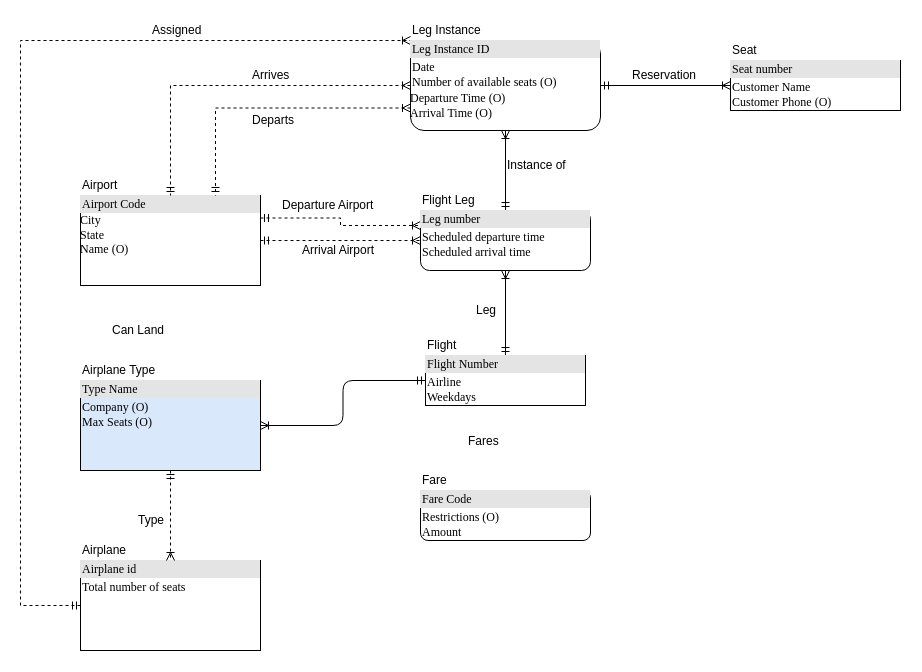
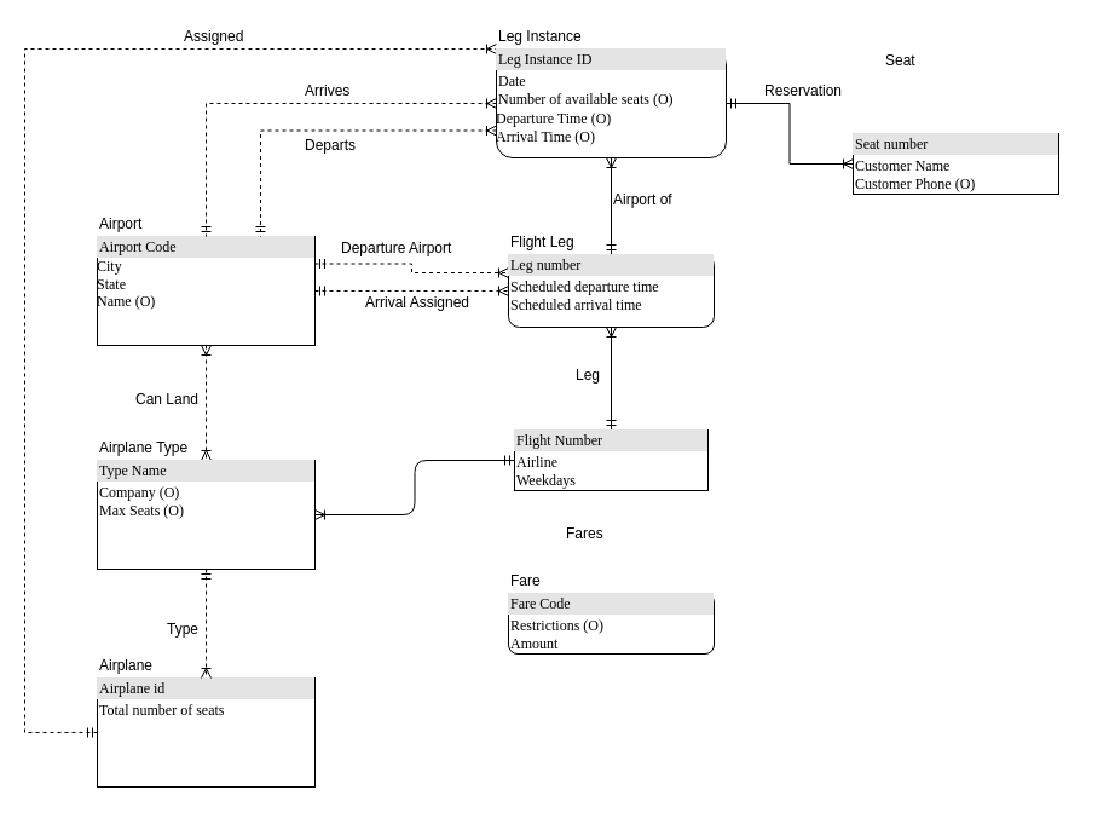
- <mxCell id="15" value="&lt;div style=&quot;box-sizing: border-box ; width: 100% ; background: #e4e4e4 ; padding: 2px&quot;&gt;Seat number&lt;/div&gt;&lt;table style=&quot;width: 100% ; font-size: 1em&quot; cellpadding=&quot;2&quot; cellspacing=&quot;0&quot;&gt;&lt;tbody&gt;&lt;tr&gt;&lt;td&gt;Customer Name&lt;br&gt;Customer Phone (O)&lt;/td&gt;&lt;td&gt;&lt;/td&gt;&lt;/tr&gt;&lt;/tbody&gt;&lt;/table&gt;" style="verticalAlign=top;align=left;overflow=fill;html=1;rounded=0;shadow=0;comic=0;labelBackgroundColor=none;strokeWidth=1;fontFamily=Verdana;fontSize=12" parent="1" vertex="1"><mxGeometry x="730" y="60" width="170" height="50" as="geometry" /></mxCell>
+ <mxCell id="15" value="&lt;div style=&quot;box-sizing: border-box ; width: 100% ; background: #e4e4e4 ; padding: 2px&quot;&gt;Seat number&lt;/div&gt;&lt;table style=&quot;width: 100% ; font-size: 1em&quot; cellpadding=&quot;2&quot; cellspacing=&quot;0&quot;&gt;&lt;tbody&gt;&lt;tr&gt;&lt;td&gt;Customer Name&lt;br&gt;Customer Phone (O)&lt;/td&gt;&lt;td&gt;&lt;/td&gt;&lt;/tr&gt;&lt;/tbody&gt;&lt;/table&gt;" style="verticalAlign=top;align=left;overflow=fill;html=1;rounded=0;shadow=0;comic=0;labelBackgroundColor=none;strokeWidth=1;fontFamily=Verdana;fontSize=12" parent="1" vertex="1"><mxGeometry x="705" y="110" width="170" height="50" as="geometry" /></mxCell>
- <mxCell id="36" value="Instance of" style="text;html=1;strokeColor=none;fillColor=none;align=left;verticalAlign=middle;whiteSpace=wrap;rounded=0;labelBackgroundColor=none;" vertex="1" parent="1"><mxGeometry x="505" y="155" width="80" height="20" as="geometry" /></mxCell>
+ <mxCell id="36" value="Airport of" style="text;html=1;strokeColor=none;fillColor=none;align=left;verticalAlign=middle;whiteSpace=wrap;rounded=0;labelBackgroundColor=none;" vertex="1" parent="1"><mxGeometry x="505" y="155" width="80" height="20" as="geometry" /></mxCell>
- <mxCell id="33" value="Arrival Airport" style="text;html=1;strokeColor=none;fillColor=none;align=left;verticalAlign=middle;whiteSpace=wrap;rounded=0;labelBackgroundColor=none;" vertex="1" parent="1"><mxGeometry x="300" y="240" width="130" height="20" as="geometry" /></mxCell>
+ <mxCell id="33" value="Arrival Assigned" style="text;html=1;strokeColor=none;fillColor=none;align=left;verticalAlign=middle;whiteSpace=wrap;rounded=0;labelBackgroundColor=none;" vertex="1" parent="1"><mxGeometry x="300" y="240" width="130" height="20" as="geometry" /></mxCell>
+ <mxCell id="3" style="edgeStyle=orthogonalEdgeStyle;rounded=0;orthogonalLoop=1;jettySize=auto;html=1;exitX=0.5;exitY=1;exitDx=0;exitDy=0;entryX=0.5;entryY=1;entryDx=0;entryDy=0;dashed=1;startArrow=ERoneToMany;startFill=0;endArrow=ERoneToMany;endFill=0;" edge="1" parent="1" source="4" target="21"><mxGeometry relative="1" as="geometry"><Array as="points"><mxPoint x="170" y="355" /><mxPoint x="170" y="355" /></Array></mxGeometry></mxCell>
- <mxCell id="25" value="Flight" style="text;html=1;strokeColor=none;fillColor=none;align=left;verticalAlign=middle;whiteSpace=wrap;rounded=0;" vertex="1" parent="1"><mxGeometry x="425" y="335" width="160" height="20" as="geometry" /></mxCell>
- <mxCell id="11" value="&lt;div style=&quot;box-sizing: border-box ; width: 100% ; background: #e4e4e4 ; padding: 2px&quot;&gt;Type Name&lt;/div&gt;&lt;table style=&quot;width: 100% ; font-size: 1em&quot; cellpadding=&quot;2&quot; cellspacing=&quot;0&quot;&gt;&lt;tbody&gt;&lt;tr&gt;&lt;td&gt;Company (O)&lt;br&gt;Max Seats (O)&lt;/td&gt;&lt;td&gt;&lt;/td&gt;&lt;/tr&gt;&lt;/tbody&gt;&lt;/table&gt;" style="verticalAlign=top;align=left;overflow=fill;html=1;rounded=0;shadow=0;comic=0;labelBackgroundColor=none;strokeWidth=1;fontFamily=Verdana;fontSize=12;fillColor=#dae8fc;" parent="1" vertex="1"><mxGeometry x="80" y="380" width="180" height="90" as="geometry" /></mxCell>
+ <mxCell id="11" value="&lt;div style=&quot;box-sizing: border-box ; width: 100% ; background: #e4e4e4 ; padding: 2px&quot;&gt;Type Name&lt;/div&gt;&lt;table style=&quot;width: 100% ; font-size: 1em&quot; cellpadding=&quot;2&quot; cellspacing=&quot;0&quot;&gt;&lt;tbody&gt;&lt;tr&gt;&lt;td&gt;Company (O)&lt;br&gt;Max Seats (O)&lt;/td&gt;&lt;td&gt;&lt;/td&gt;&lt;/tr&gt;&lt;/tbody&gt;&lt;/table&gt;" style="verticalAlign=top;align=left;overflow=fill;html=1;rounded=0;shadow=0;comic=0;labelBackgroundColor=none;strokeWidth=1;fontFamily=Verdana;fontSize=12" parent="1" vertex="1"><mxGeometry x="80" y="380" width="180" height="90" as="geometry" /></mxCell>
